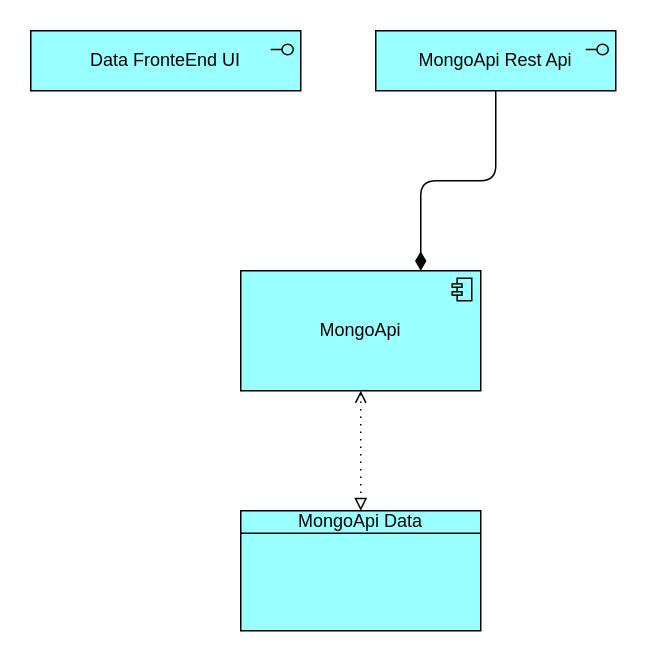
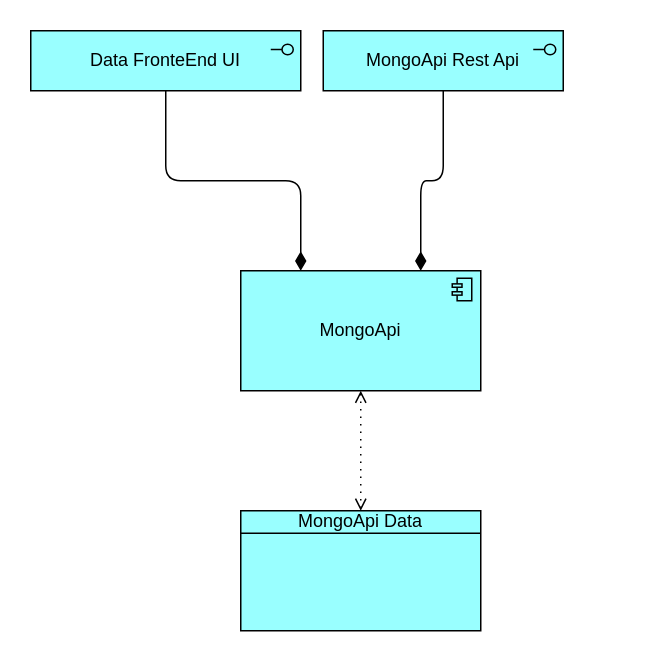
- <mxCell id="6" value="MongoApi Rest Api" style="html=1;outlineConnect=0;whiteSpace=wrap;fillColor=#99ffff;shape=mxgraph.archimate3.application;appType=interface;archiType=square;" vertex="1" parent="1"><mxGeometry x="250" y="20" width="160" height="40" as="geometry" /></mxCell>
+ <mxCell id="6" value="MongoApi Rest Api" style="html=1;outlineConnect=0;whiteSpace=wrap;fillColor=#99ffff;shape=mxgraph.archimate3.application;appType=interface;archiType=square;" vertex="1" parent="1"><mxGeometry x="215" y="20" width="160" height="40" as="geometry" /></mxCell>
+ <mxCell id="7" value="" style="html=1;endArrow=diamondThin;endFill=1;edgeStyle=elbowEdgeStyle;elbow=vertical;endSize=10;entryX=0.25;entryY=0;entryDx=0;entryDy=0;entryPerimeter=0;exitX=0.5;exitY=1;exitDx=0;exitDy=0;exitPerimeter=0;" edge="1" parent="1" source="5" target="2"><mxGeometry width="160" relative="1" as="geometry"><mxPoint x="160" y="120" as="sourcePoint" /><mxPoint x="320" y="120" as="targetPoint" /></mxGeometry></mxCell>
- <mxCell id="4" value="" style="edgeStyle=elbowEdgeStyle;html=1;endArrow=block;elbow=vertical;endFill=0;dashed=1;startArrow=open;startFill=0;dashPattern=1 4;exitX=0.5;exitY=1;exitDx=0;exitDy=0;exitPerimeter=0;entryX=0.5;entryY=0;entryDx=0;entryDy=0;entryPerimeter=0;" edge="1" parent="1" source="2" target="3"><mxGeometry width="160" relative="1" as="geometry"><mxPoint x="190" y="290" as="sourcePoint" /><mxPoint x="350" y="290" as="targetPoint" /></mxGeometry></mxCell>
+ <mxCell id="4" value="" style="edgeStyle=elbowEdgeStyle;html=1;endArrow=open;elbow=vertical;endFill=0;dashed=1;startArrow=open;startFill=0;dashPattern=1 4;exitX=0.5;exitY=1;exitDx=0;exitDy=0;exitPerimeter=0;entryX=0.5;entryY=0;entryDx=0;entryDy=0;entryPerimeter=0;" edge="1" parent="1" source="2" target="3"><mxGeometry width="160" relative="1" as="geometry"><mxPoint x="190" y="290" as="sourcePoint" /><mxPoint x="350" y="290" as="targetPoint" /></mxGeometry></mxCell>
